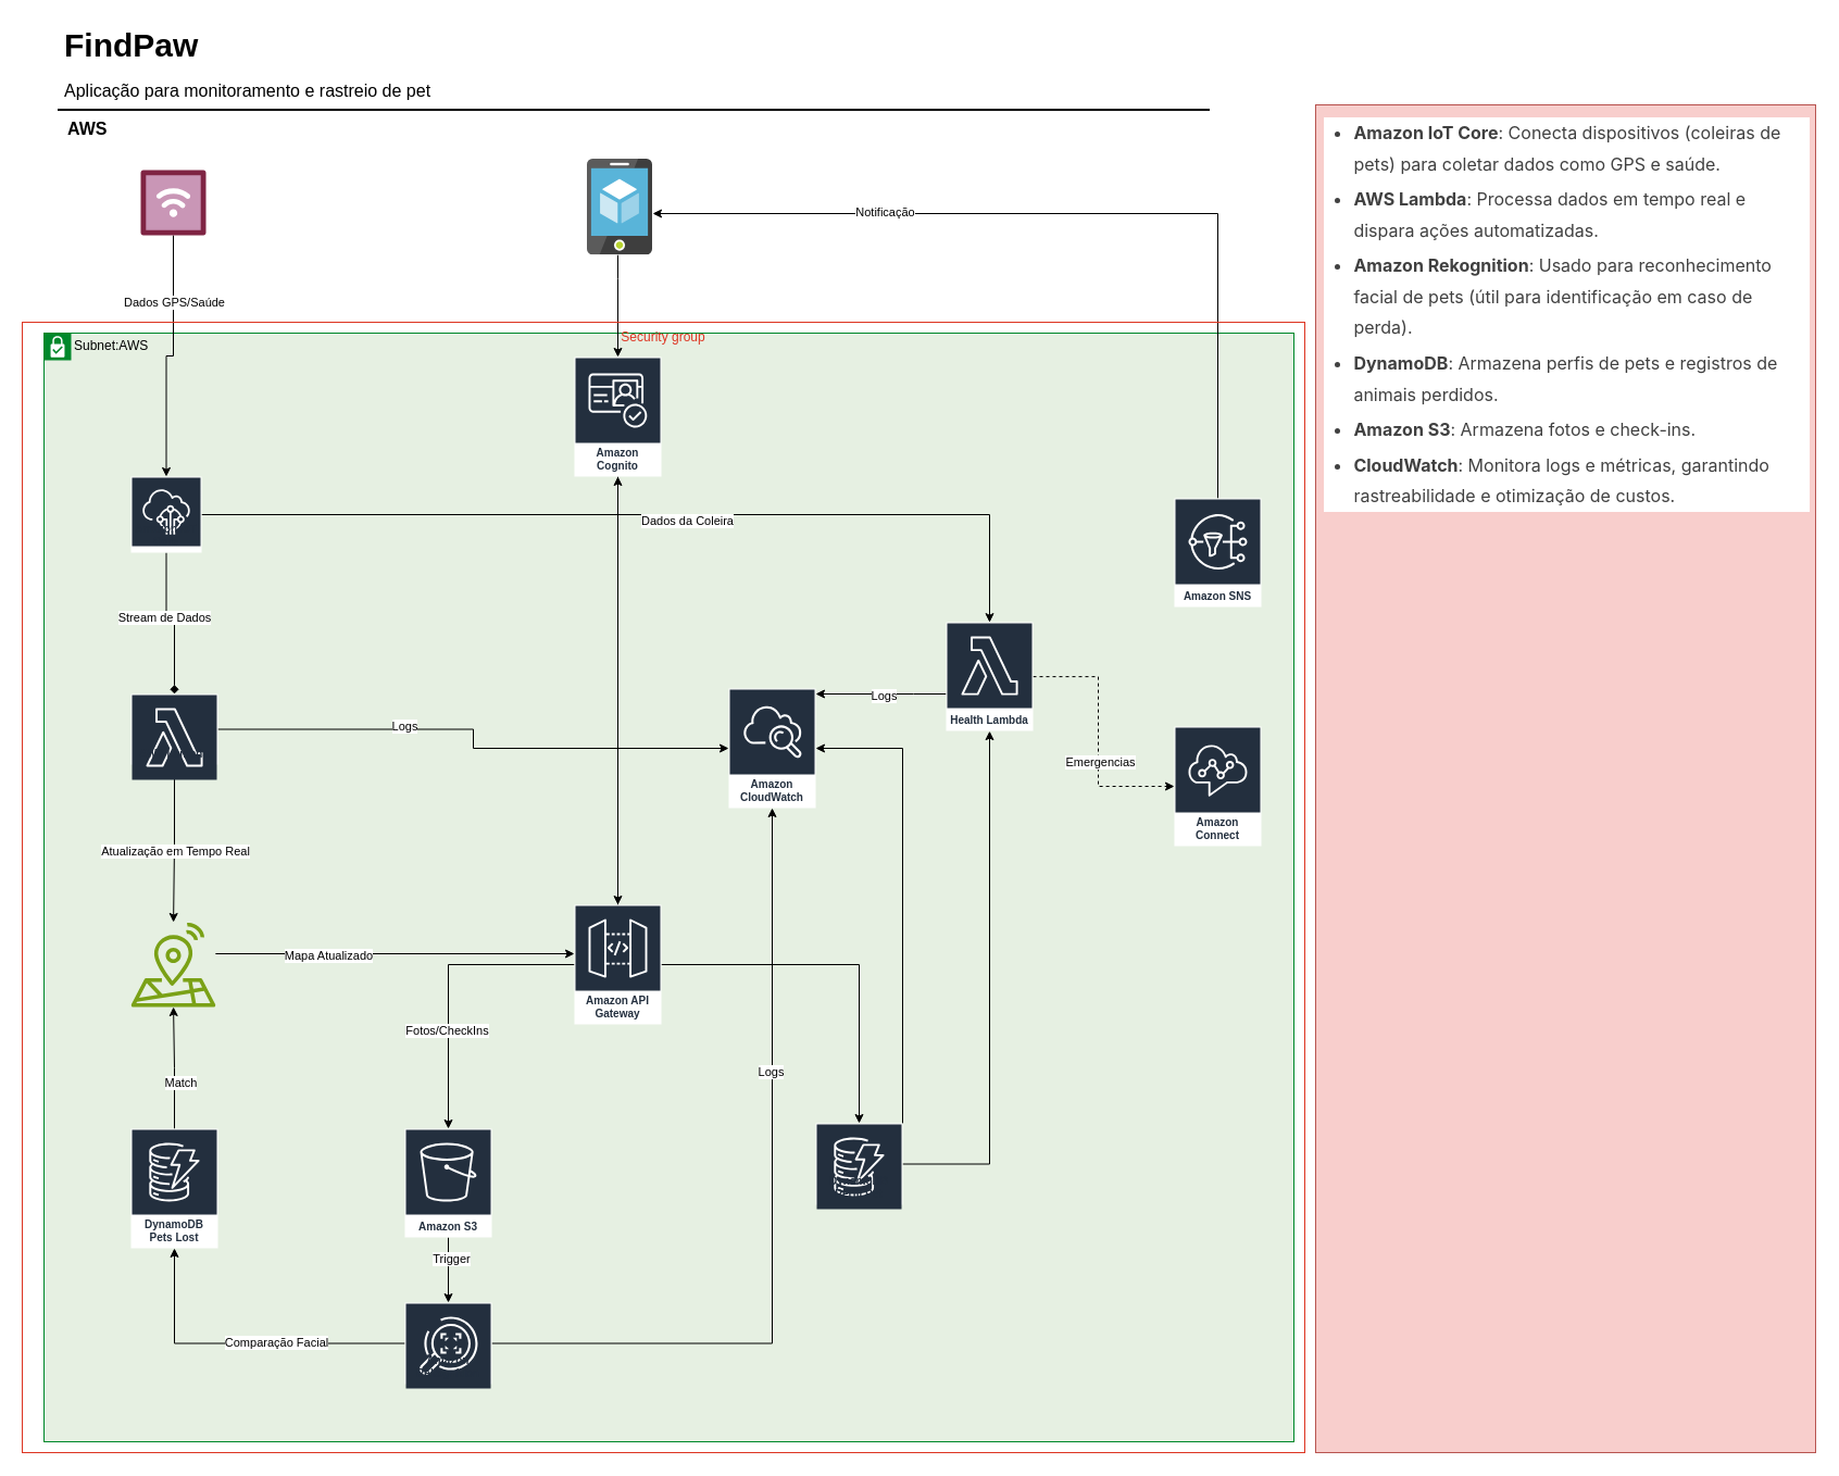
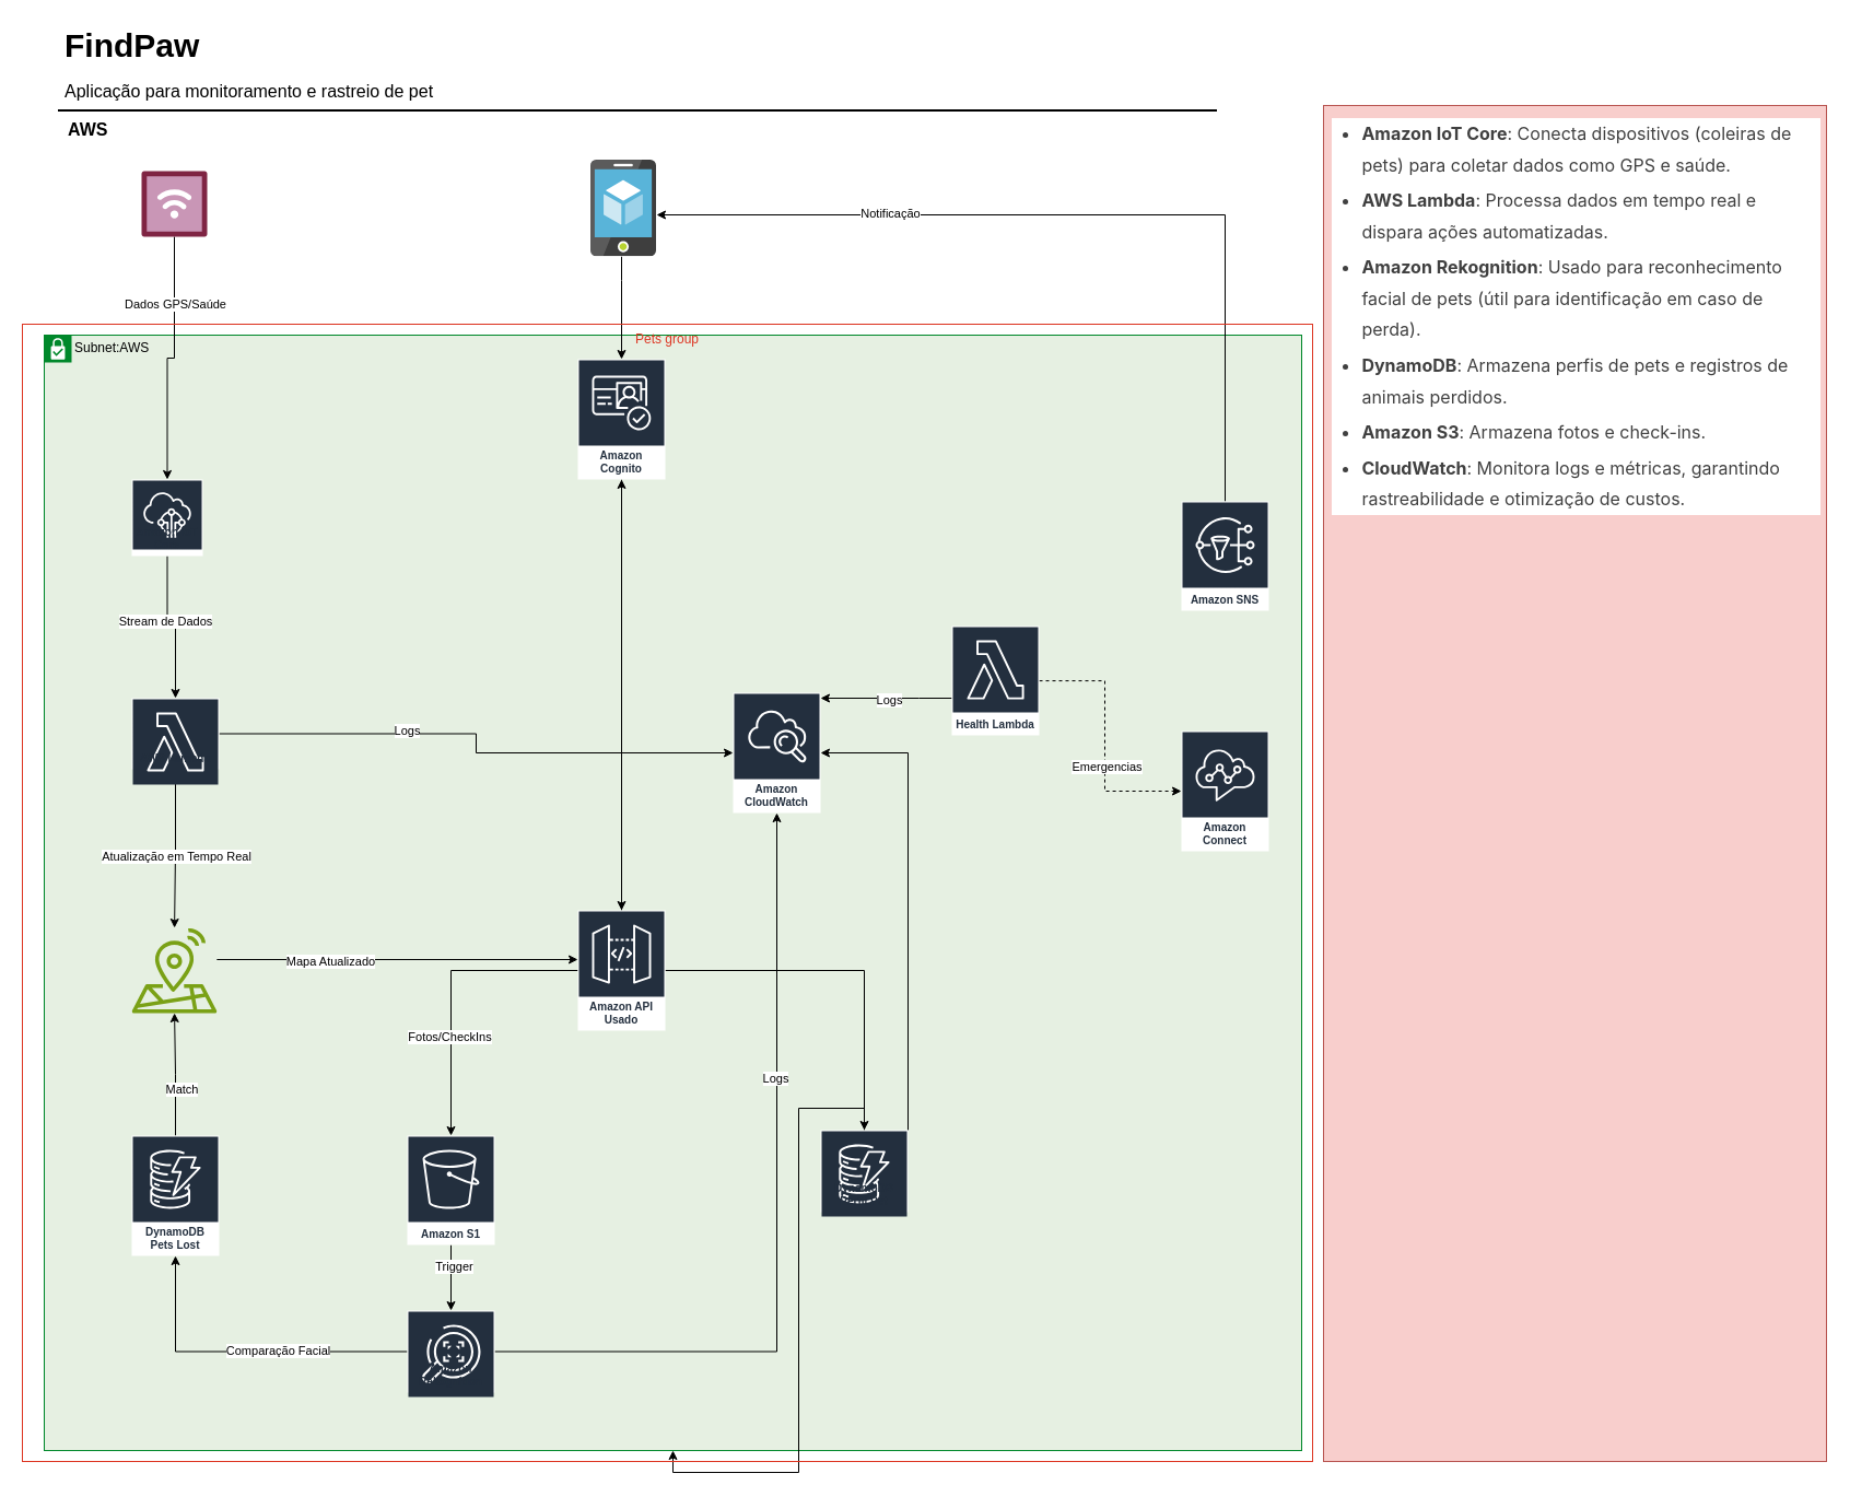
- <mxCell id="58" value="Security group" style="fillColor=none;strokeColor=#DD3522;verticalAlign=top;fontStyle=0;fontColor=#DD3522;whiteSpace=wrap;html=1;" vertex="1" parent="1"><mxGeometry x="20" y="296" width="1180" height="1040" as="geometry" /></mxCell>
+ <mxCell id="58" value="Pets group" style="fillColor=none;strokeColor=#DD3522;verticalAlign=top;fontStyle=0;fontColor=#DD3522;whiteSpace=wrap;html=1;" vertex="1" parent="1"><mxGeometry x="20" y="296" width="1180" height="1040" as="geometry" /></mxCell>
- <mxCell id="11" style="edgeStyle=orthogonalEdgeStyle;rounded=0;orthogonalLoop=1;jettySize=auto;html=1;" edge="1" parent="1" source="13" target="51"><mxGeometry relative="1" as="geometry" /></mxCell>
- <mxCell id="12" value="Dados da Coleira" style="edgeLabel;html=1;align=center;verticalAlign=middle;resizable=0;points=[];" vertex="1" connectable="0" parent="11"><mxGeometry x="0.082" y="-5" relative="1" as="geometry"><mxPoint as="offset" /></mxGeometry></mxCell>
- <mxCell id="9" style="edgeStyle=orthogonalEdgeStyle;rounded=0;orthogonalLoop=1;jettySize=auto;html=1;endArrow=diamond;" edge="1" parent="1" source="13" target="21"><mxGeometry relative="1" as="geometry" /></mxCell>
+ <mxCell id="9" style="edgeStyle=orthogonalEdgeStyle;rounded=0;orthogonalLoop=1;jettySize=auto;html=1;" edge="1" parent="1" source="13" target="21"><mxGeometry relative="1" as="geometry" /></mxCell>
- <mxCell id="44" style="edgeStyle=orthogonalEdgeStyle;rounded=0;orthogonalLoop=1;jettySize=auto;html=1;" edge="1" parent="1" source="46" target="51"><mxGeometry relative="1" as="geometry" /></mxCell>
+ <mxCell id="44" style="edgeStyle=orthogonalEdgeStyle;rounded=0;orthogonalLoop=1;jettySize=auto;html=1;" edge="1" parent="1" source="46" target="3"><mxGeometry relative="1" as="geometry" /></mxCell>
- <mxCell id="32" value="Amazon API Gateway" style="sketch=0;outlineConnect=0;fontColor=#232F3E;gradientColor=none;strokeColor=#ffffff;fillColor=#232F3E;dashed=0;verticalLabelPosition=middle;verticalAlign=bottom;align=center;html=1;whiteSpace=wrap;fontSize=10;fontStyle=1;spacing=3;shape=mxgraph.aws4.productIcon;prIcon=mxgraph.aws4.api_gateway;" vertex="1" parent="1"><mxGeometry x="528" y="832" width="80" height="110" as="geometry" /></mxCell>
+ <mxCell id="32" value="Amazon API Usado" style="sketch=0;outlineConnect=0;fontColor=#232F3E;gradientColor=none;strokeColor=#ffffff;fillColor=#232F3E;dashed=0;verticalLabelPosition=middle;verticalAlign=bottom;align=center;html=1;whiteSpace=wrap;fontSize=10;fontStyle=1;spacing=3;shape=mxgraph.aws4.productIcon;prIcon=mxgraph.aws4.api_gateway;" vertex="1" parent="1"><mxGeometry x="528" y="832" width="80" height="110" as="geometry" /></mxCell>
- <mxCell id="37" value="Amazon S3" style="sketch=0;outlineConnect=0;fontColor=#232F3E;gradientColor=none;strokeColor=#ffffff;fillColor=#232F3E;dashed=0;verticalLabelPosition=middle;verticalAlign=bottom;align=center;html=1;whiteSpace=wrap;fontSize=10;fontStyle=1;spacing=3;shape=mxgraph.aws4.productIcon;prIcon=mxgraph.aws4.s3;" vertex="1" parent="1"><mxGeometry x="372" y="1038" width="80" height="100" as="geometry" /></mxCell>
+ <mxCell id="37" value="Amazon S1" style="sketch=0;outlineConnect=0;fontColor=#232F3E;gradientColor=none;strokeColor=#ffffff;fillColor=#232F3E;dashed=0;verticalLabelPosition=middle;verticalAlign=bottom;align=center;html=1;whiteSpace=wrap;fontSize=10;fontStyle=1;spacing=3;shape=mxgraph.aws4.productIcon;prIcon=mxgraph.aws4.s3;" vertex="1" parent="1"><mxGeometry x="372" y="1038" width="80" height="100" as="geometry" /></mxCell>
